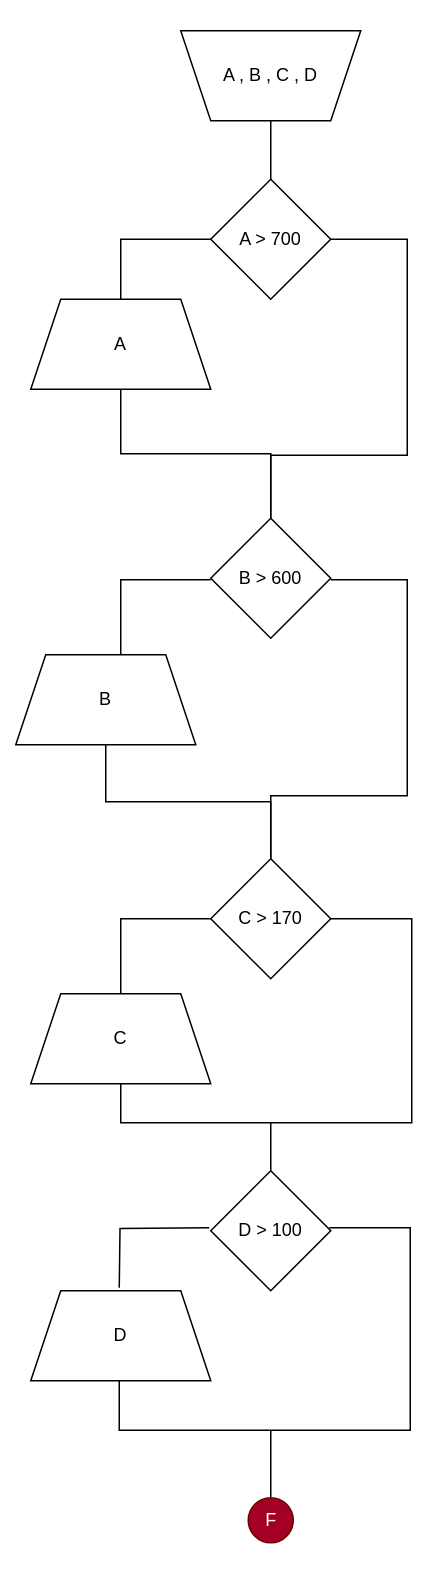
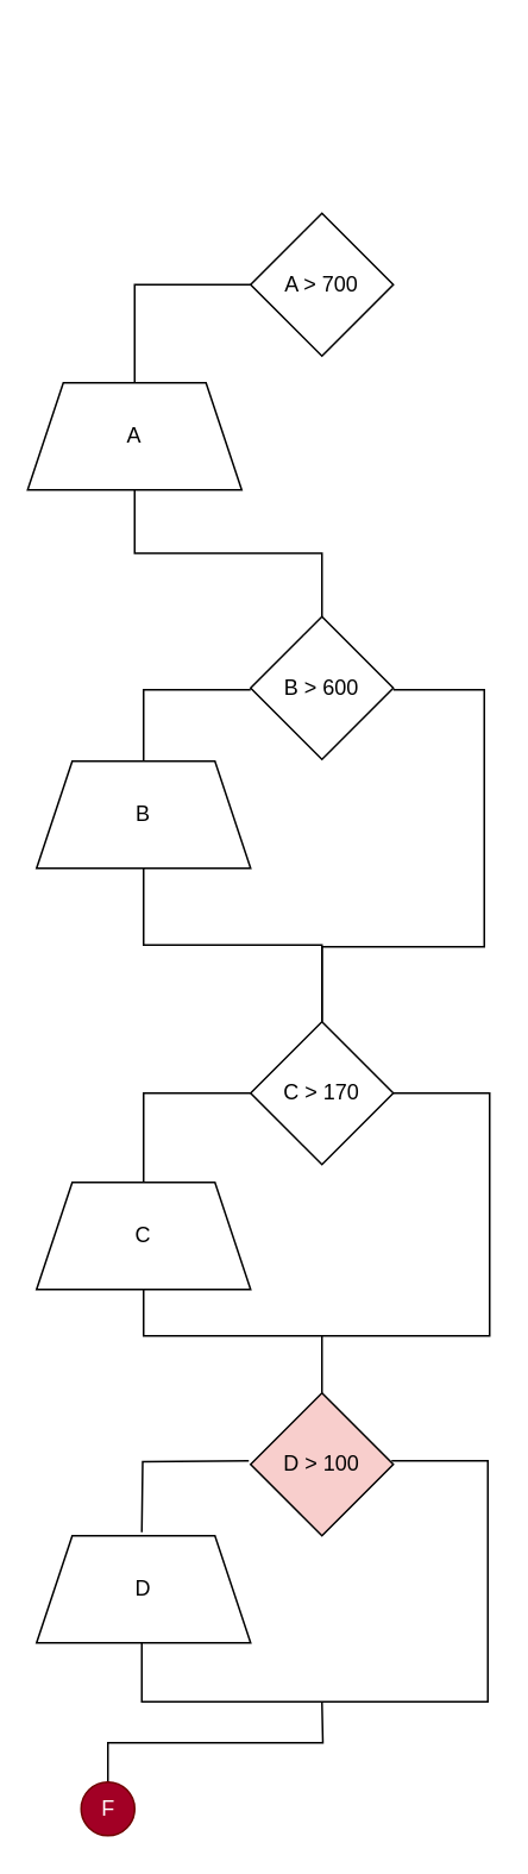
- <mxCell id="3" value="A , B , C , D" style="shape=trapezoid;perimeter=trapezoidPerimeter;whiteSpace=wrap;html=1;fixedSize=1;direction=west;" vertex="1" parent="1"><mxGeometry x="120" y="20" width="120" height="60" as="geometry" /></mxCell>
- <mxCell id="2" style="edgeStyle=orthogonalEdgeStyle;rounded=0;html=1;exitX=0.5;exitY=0;exitDx=0;exitDy=0;entryX=0.5;entryY=0;entryDx=0;entryDy=0;endArrow=none;endFill=0;" edge="1" parent="1" source="3" target="6"><mxGeometry relative="1" as="geometry" /></mxCell>
- <mxCell id="8" value="A" style="shape=trapezoid;perimeter=trapezoidPerimeter;whiteSpace=wrap;html=1;fixedSize=1;" vertex="1" parent="1"><mxGeometry x="20" y="199" width="120" height="60" as="geometry" /></mxCell>
+ <mxCell id="8" value="A" style="shape=trapezoid;perimeter=trapezoidPerimeter;whiteSpace=wrap;html=1;fixedSize=1;" vertex="1" parent="1"><mxGeometry x="15" y="214" width="120" height="60" as="geometry" /></mxCell>
- <mxCell id="5" style="edgeStyle=orthogonalEdgeStyle;rounded=0;html=1;exitX=1;exitY=0.5;exitDx=0;exitDy=0;entryX=0.5;entryY=0;entryDx=0;entryDy=0;endArrow=none;endFill=0;" edge="1" parent="1" source="6" target="9"><mxGeometry relative="1" as="geometry"><Array as="points"><mxPoint x="271" y="159" /><mxPoint x="271" y="303" /><mxPoint x="180" y="303" /></Array></mxGeometry></mxCell>
- <mxCell id="13" value="B" style="shape=trapezoid;perimeter=trapezoidPerimeter;whiteSpace=wrap;html=1;fixedSize=1;" vertex="1" parent="1"><mxGeometry x="10" y="436" width="120" height="60" as="geometry" /></mxCell>
+ <mxCell id="13" value="B" style="shape=trapezoid;perimeter=trapezoidPerimeter;whiteSpace=wrap;html=1;fixedSize=1;" vertex="1" parent="1"><mxGeometry x="20" y="426" width="120" height="60" as="geometry" /></mxCell>
- <mxCell id="19" value="D &amp;gt; 100" style="rhombus;whiteSpace=wrap;html=1;" vertex="1" parent="1"><mxGeometry x="140" y="780" width="80" height="80" as="geometry" /></mxCell>
+ <mxCell id="19" value="D &amp;gt; 100" style="rhombus;whiteSpace=wrap;html=1;fillColor=#f8cecc;" vertex="1" parent="1"><mxGeometry x="140" y="780" width="80" height="80" as="geometry" /></mxCell>
- <mxCell id="24" value="F" style="shape=ellipse;html=1;dashed=0;whitespace=wrap;aspect=fixed;perimeter=ellipsePerimeter;fillColor=#a20025;fontColor=#ffffff;strokeColor=#6F0000;" vertex="1" parent="1"><mxGeometry x="165" y="998" width="30" height="30" as="geometry" /></mxCell>
+ <mxCell id="24" value="F" style="shape=ellipse;html=1;dashed=0;whitespace=wrap;aspect=fixed;perimeter=ellipsePerimeter;fillColor=#a20025;fontColor=#ffffff;strokeColor=#6F0000;" vertex="1" parent="1"><mxGeometry x="45" y="998" width="30" height="30" as="geometry" /></mxCell>
